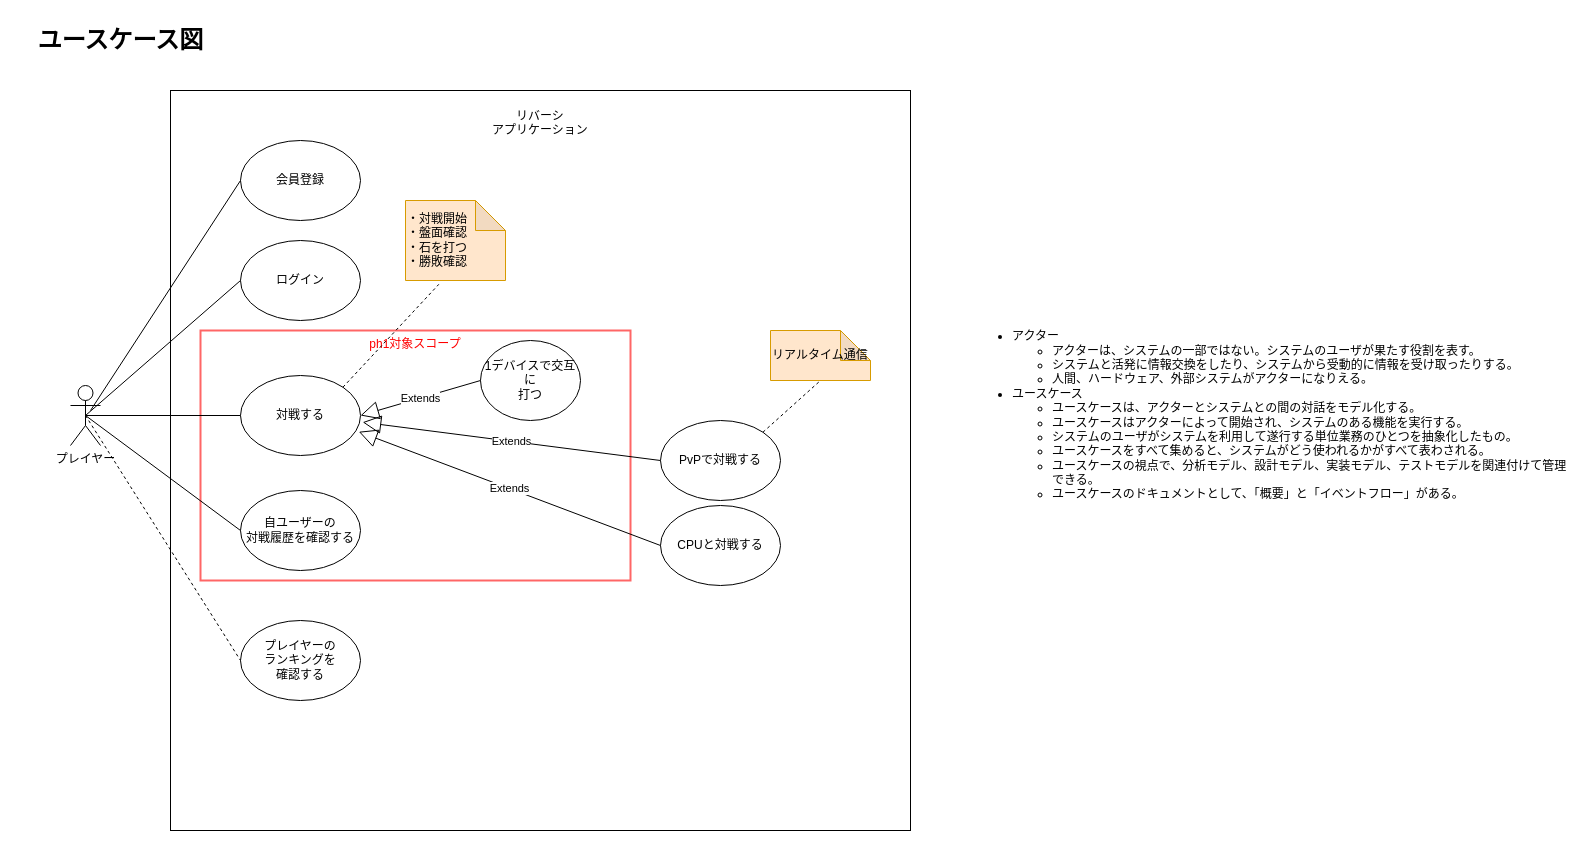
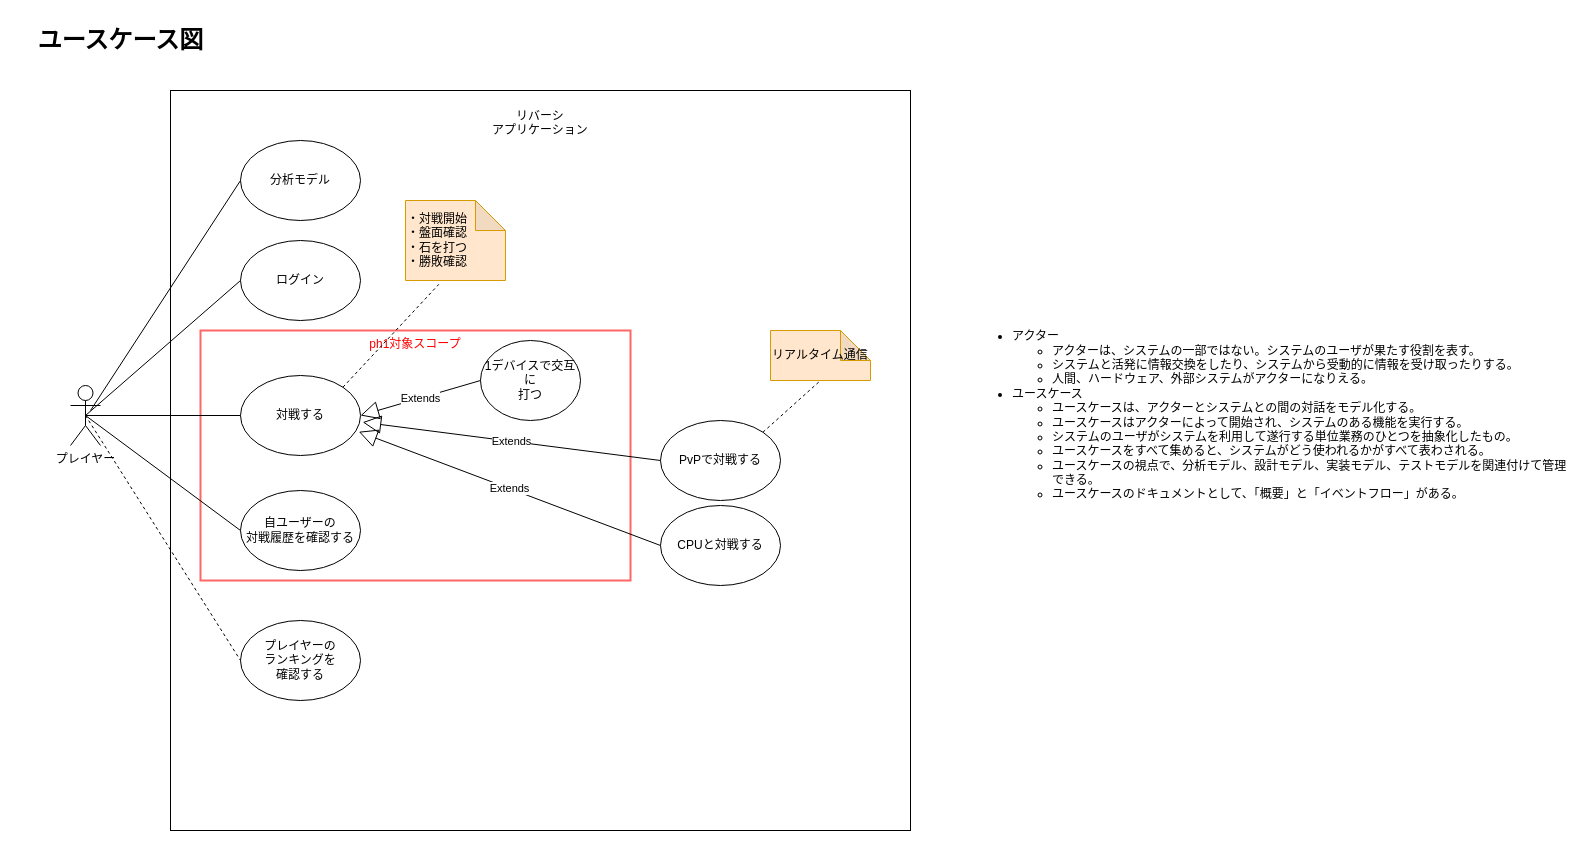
- <mxCell id="20" value="会員登録" style="ellipse;whiteSpace=wrap;html=1;fontSize=12;fillColor=none;" vertex="1" parent="1"><mxGeometry x="240" y="140" width="120" height="80" as="geometry" /></mxCell>
+ <mxCell id="20" value="分析モデル" style="ellipse;whiteSpace=wrap;html=1;fontSize=12;fillColor=none;" vertex="1" parent="1"><mxGeometry x="240" y="140" width="120" height="80" as="geometry" /></mxCell>
